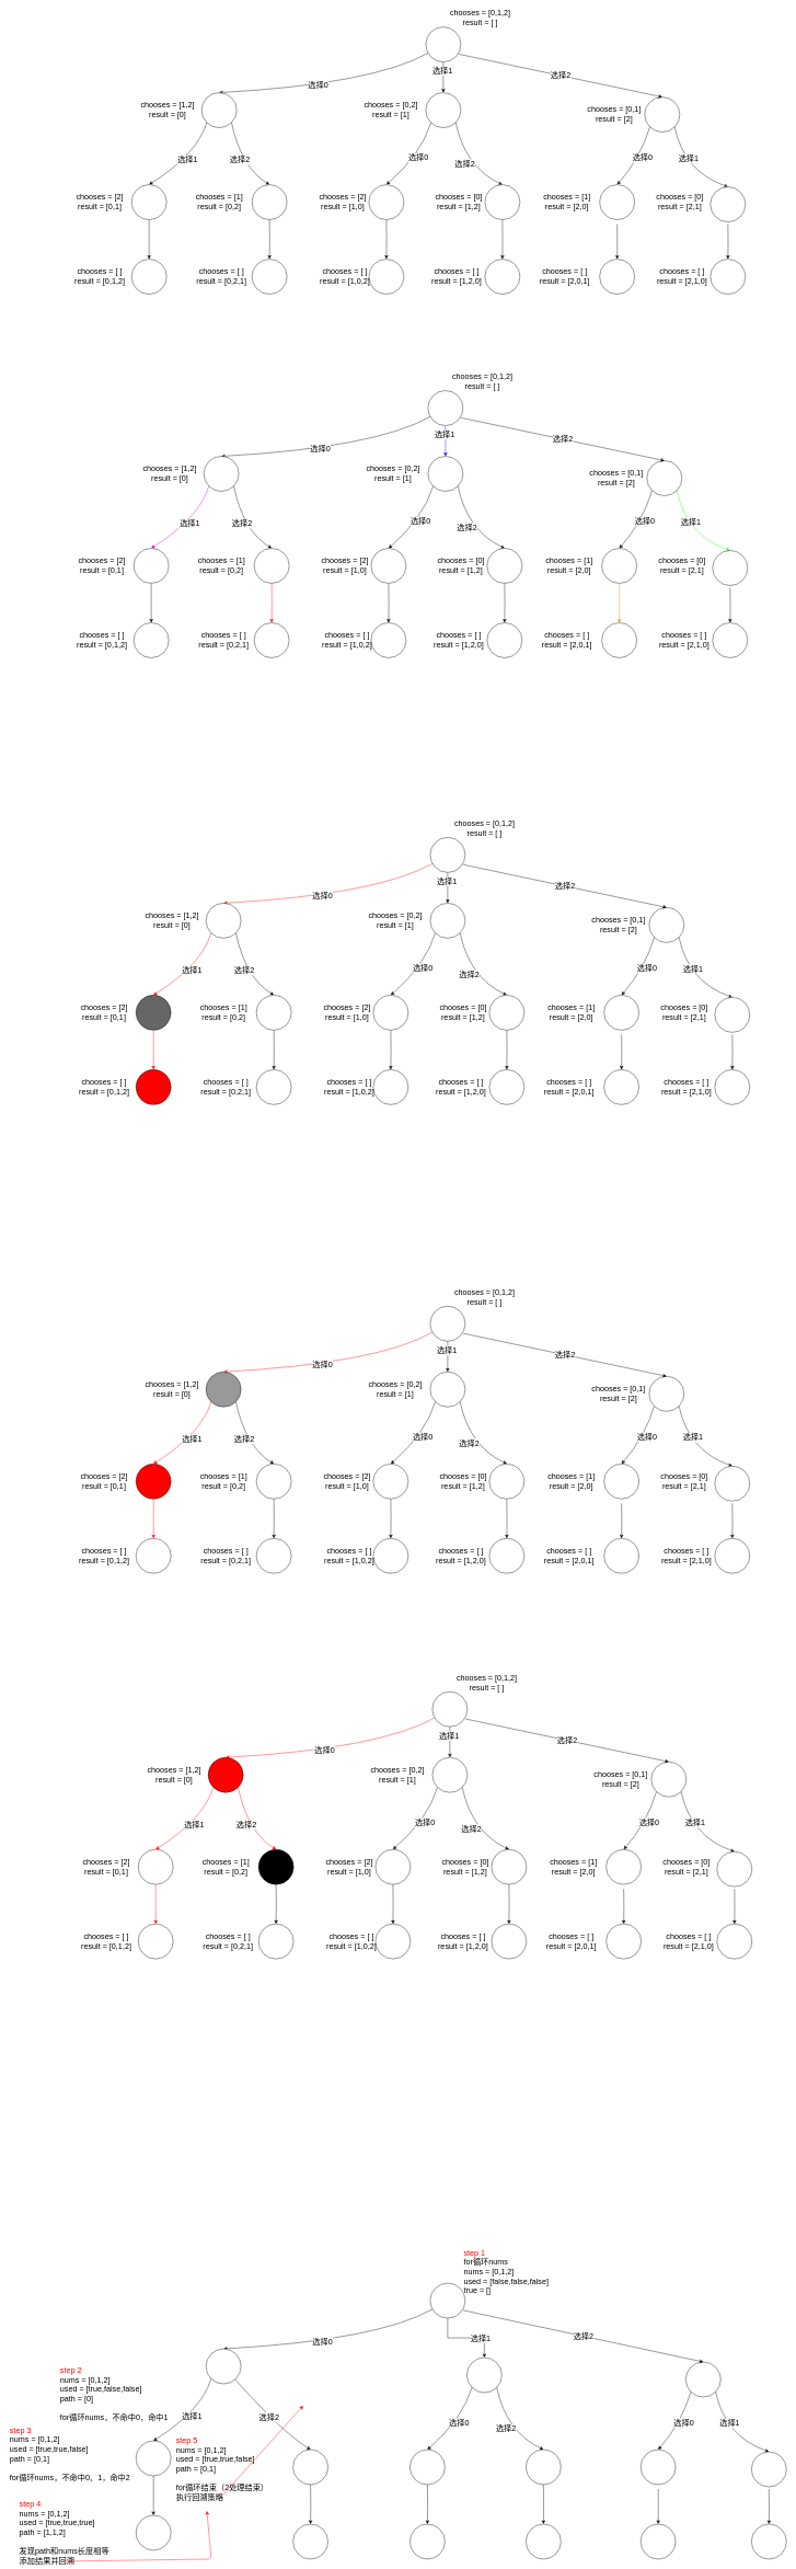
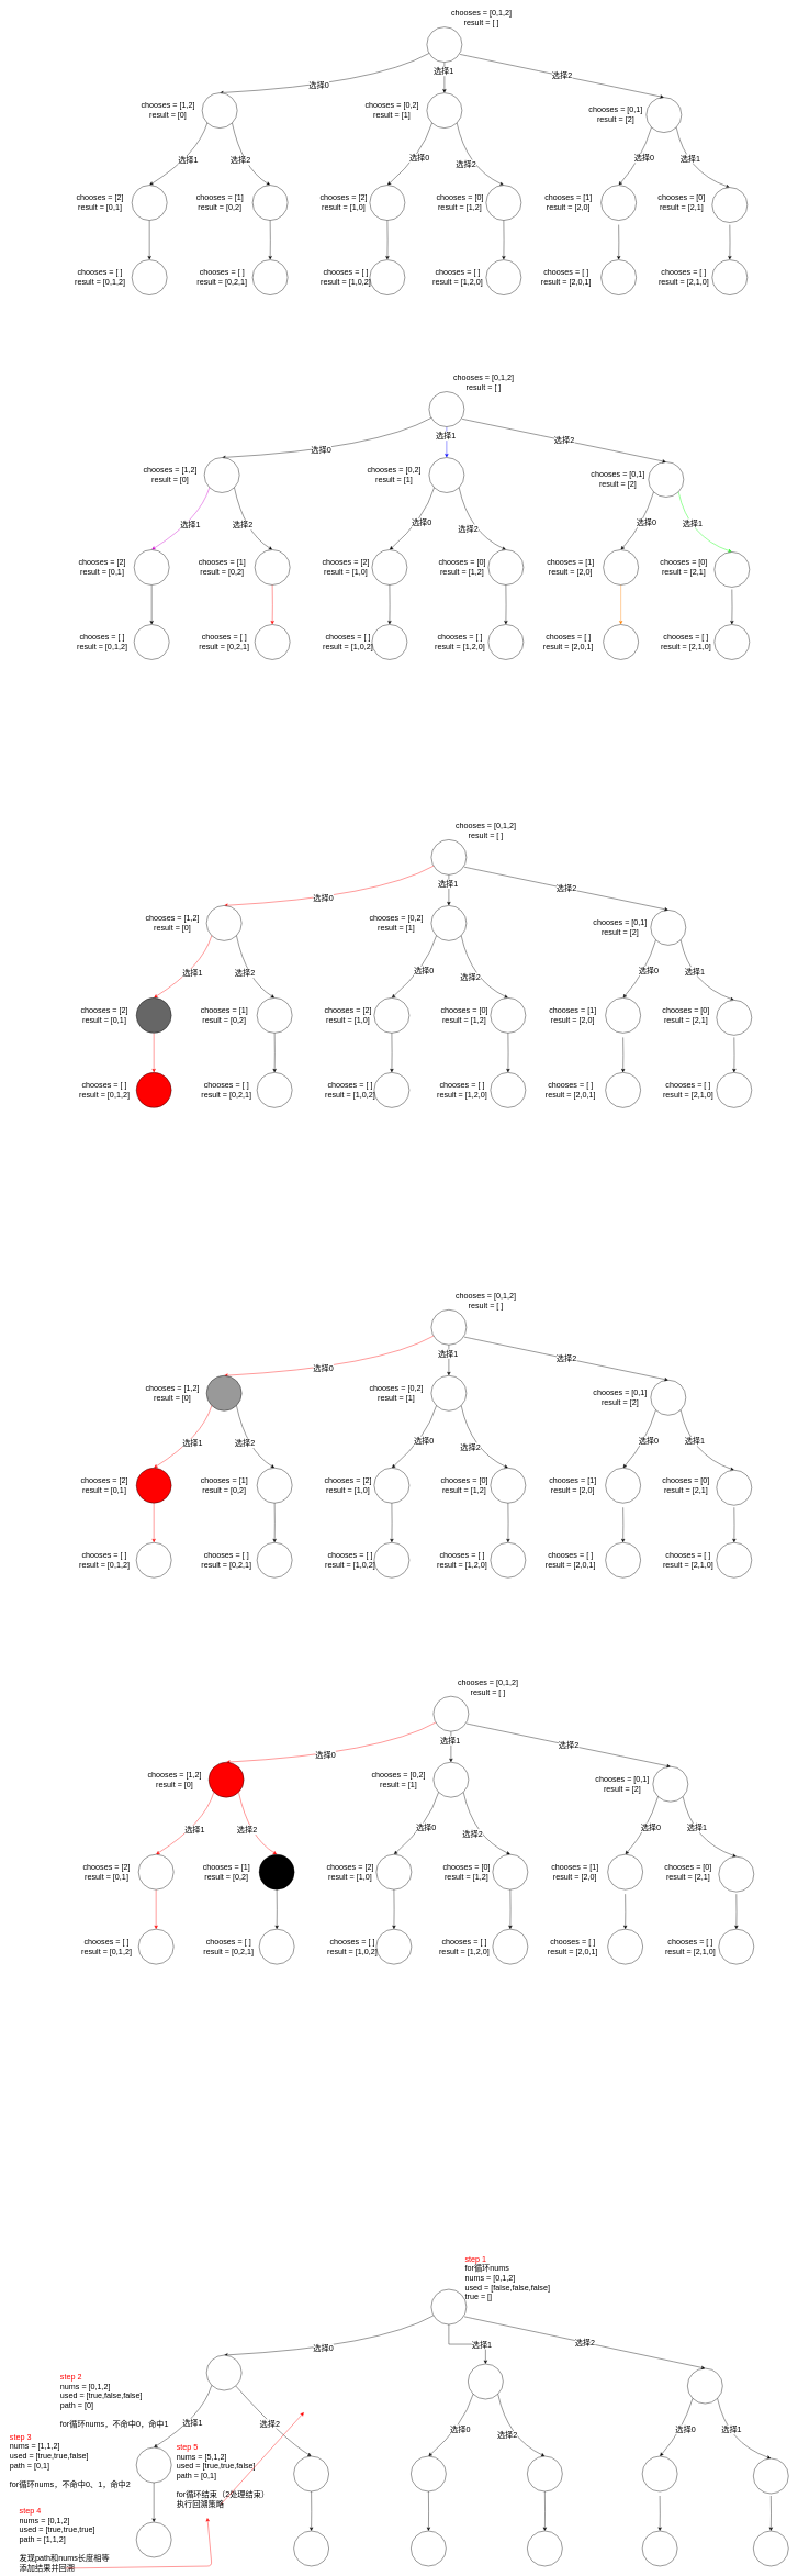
- <mxCell id="324" value="&lt;div&gt;&lt;span style=&quot;font-size: 18px&quot;&gt;&lt;font color=&quot;#ff0000&quot;&gt;step 3&lt;/font&gt;&lt;/span&gt;&lt;/div&gt;&lt;div&gt;&lt;span style=&quot;font-size: 18px&quot;&gt;nums = [0,1,2]&lt;/span&gt;&lt;/div&gt;&lt;div&gt;&lt;span style=&quot;font-size: 18px&quot;&gt;used = [true,true,false]&lt;/span&gt;&lt;/div&gt;&lt;div&gt;&lt;span style=&quot;font-size: 18px&quot;&gt;path = [0,1]&lt;/span&gt;&lt;/div&gt;&lt;div&gt;&lt;span style=&quot;font-size: 18px&quot;&gt;&lt;br&gt;&lt;/span&gt;&lt;/div&gt;&lt;div&gt;&lt;span style=&quot;font-size: 18px&quot;&gt;for循环nums，不命中0、1，命中2&lt;/span&gt;&lt;/div&gt;" style="text;html=1;align=left;verticalAlign=middle;resizable=0;points=[];autosize=1;" vertex="1" parent="1"><mxGeometry x="20" y="5550" width="290" height="100" as="geometry" /></mxCell>
+ <mxCell id="324" value="&lt;div&gt;&lt;span style=&quot;font-size: 18px&quot;&gt;&lt;font color=&quot;#ff0000&quot;&gt;step 3&lt;/font&gt;&lt;/span&gt;&lt;/div&gt;&lt;div&gt;&lt;span style=&quot;font-size: 18px&quot;&gt;nums = [1,1,2]&lt;/span&gt;&lt;/div&gt;&lt;div&gt;&lt;span style=&quot;font-size: 18px&quot;&gt;used = [true,true,false]&lt;/span&gt;&lt;/div&gt;&lt;div&gt;&lt;span style=&quot;font-size: 18px&quot;&gt;path = [0,1]&lt;/span&gt;&lt;/div&gt;&lt;div&gt;&lt;span style=&quot;font-size: 18px&quot;&gt;&lt;br&gt;&lt;/span&gt;&lt;/div&gt;&lt;div&gt;&lt;span style=&quot;font-size: 18px&quot;&gt;for循环nums，不命中0、1，命中2&lt;/span&gt;&lt;/div&gt;" style="text;html=1;align=left;verticalAlign=middle;resizable=0;points=[];autosize=1;" vertex="1" parent="1"><mxGeometry x="20" y="5550" width="290" height="100" as="geometry" /></mxCell>
- <mxCell id="326" value="&lt;div&gt;&lt;span style=&quot;font-size: 18px&quot;&gt;&lt;font color=&quot;#ff0000&quot;&gt;step 5&amp;nbsp;&lt;/font&gt;&lt;/span&gt;&lt;/div&gt;&lt;div&gt;&lt;span style=&quot;font-size: 18px&quot;&gt;nums = [0,1,2]&lt;/span&gt;&lt;/div&gt;&lt;div&gt;&lt;span style=&quot;font-size: 18px&quot;&gt;used = [true,true,false]&lt;/span&gt;&lt;/div&gt;&lt;div&gt;&lt;span style=&quot;font-size: 18px&quot;&gt;path = [0,1]&lt;/span&gt;&lt;/div&gt;&lt;div&gt;&lt;span style=&quot;font-size: 18px&quot;&gt;&lt;br&gt;&lt;/span&gt;&lt;/div&gt;&lt;div&gt;&lt;span style=&quot;font-size: 18px&quot;&gt;for循环结束（2处理结束）&lt;/span&gt;&lt;/div&gt;&lt;div&gt;&lt;span style=&quot;font-size: 18px&quot;&gt;执行回溯策略&lt;/span&gt;&lt;/div&gt;" style="text;html=1;align=left;verticalAlign=middle;resizable=0;points=[];autosize=1;" vertex="1" parent="1"><mxGeometry x="400" y="5575" width="230" height="120" as="geometry" /></mxCell>
+ <mxCell id="326" value="&lt;div&gt;&lt;span style=&quot;font-size: 18px&quot;&gt;&lt;font color=&quot;#ff0000&quot;&gt;step 5&amp;nbsp;&lt;/font&gt;&lt;/span&gt;&lt;/div&gt;&lt;div&gt;&lt;span style=&quot;font-size: 18px&quot;&gt;nums = [5,1,2]&lt;/span&gt;&lt;/div&gt;&lt;div&gt;&lt;span style=&quot;font-size: 18px&quot;&gt;used = [true,true,false]&lt;/span&gt;&lt;/div&gt;&lt;div&gt;&lt;span style=&quot;font-size: 18px&quot;&gt;path = [0,1]&lt;/span&gt;&lt;/div&gt;&lt;div&gt;&lt;span style=&quot;font-size: 18px&quot;&gt;&lt;br&gt;&lt;/span&gt;&lt;/div&gt;&lt;div&gt;&lt;span style=&quot;font-size: 18px&quot;&gt;for循环结束（2处理结束）&lt;/span&gt;&lt;/div&gt;&lt;div&gt;&lt;span style=&quot;font-size: 18px&quot;&gt;执行回溯策略&lt;/span&gt;&lt;/div&gt;" style="text;html=1;align=left;verticalAlign=middle;resizable=0;points=[];autosize=1;" vertex="1" parent="1"><mxGeometry x="400" y="5575" width="230" height="120" as="geometry" /></mxCell>
